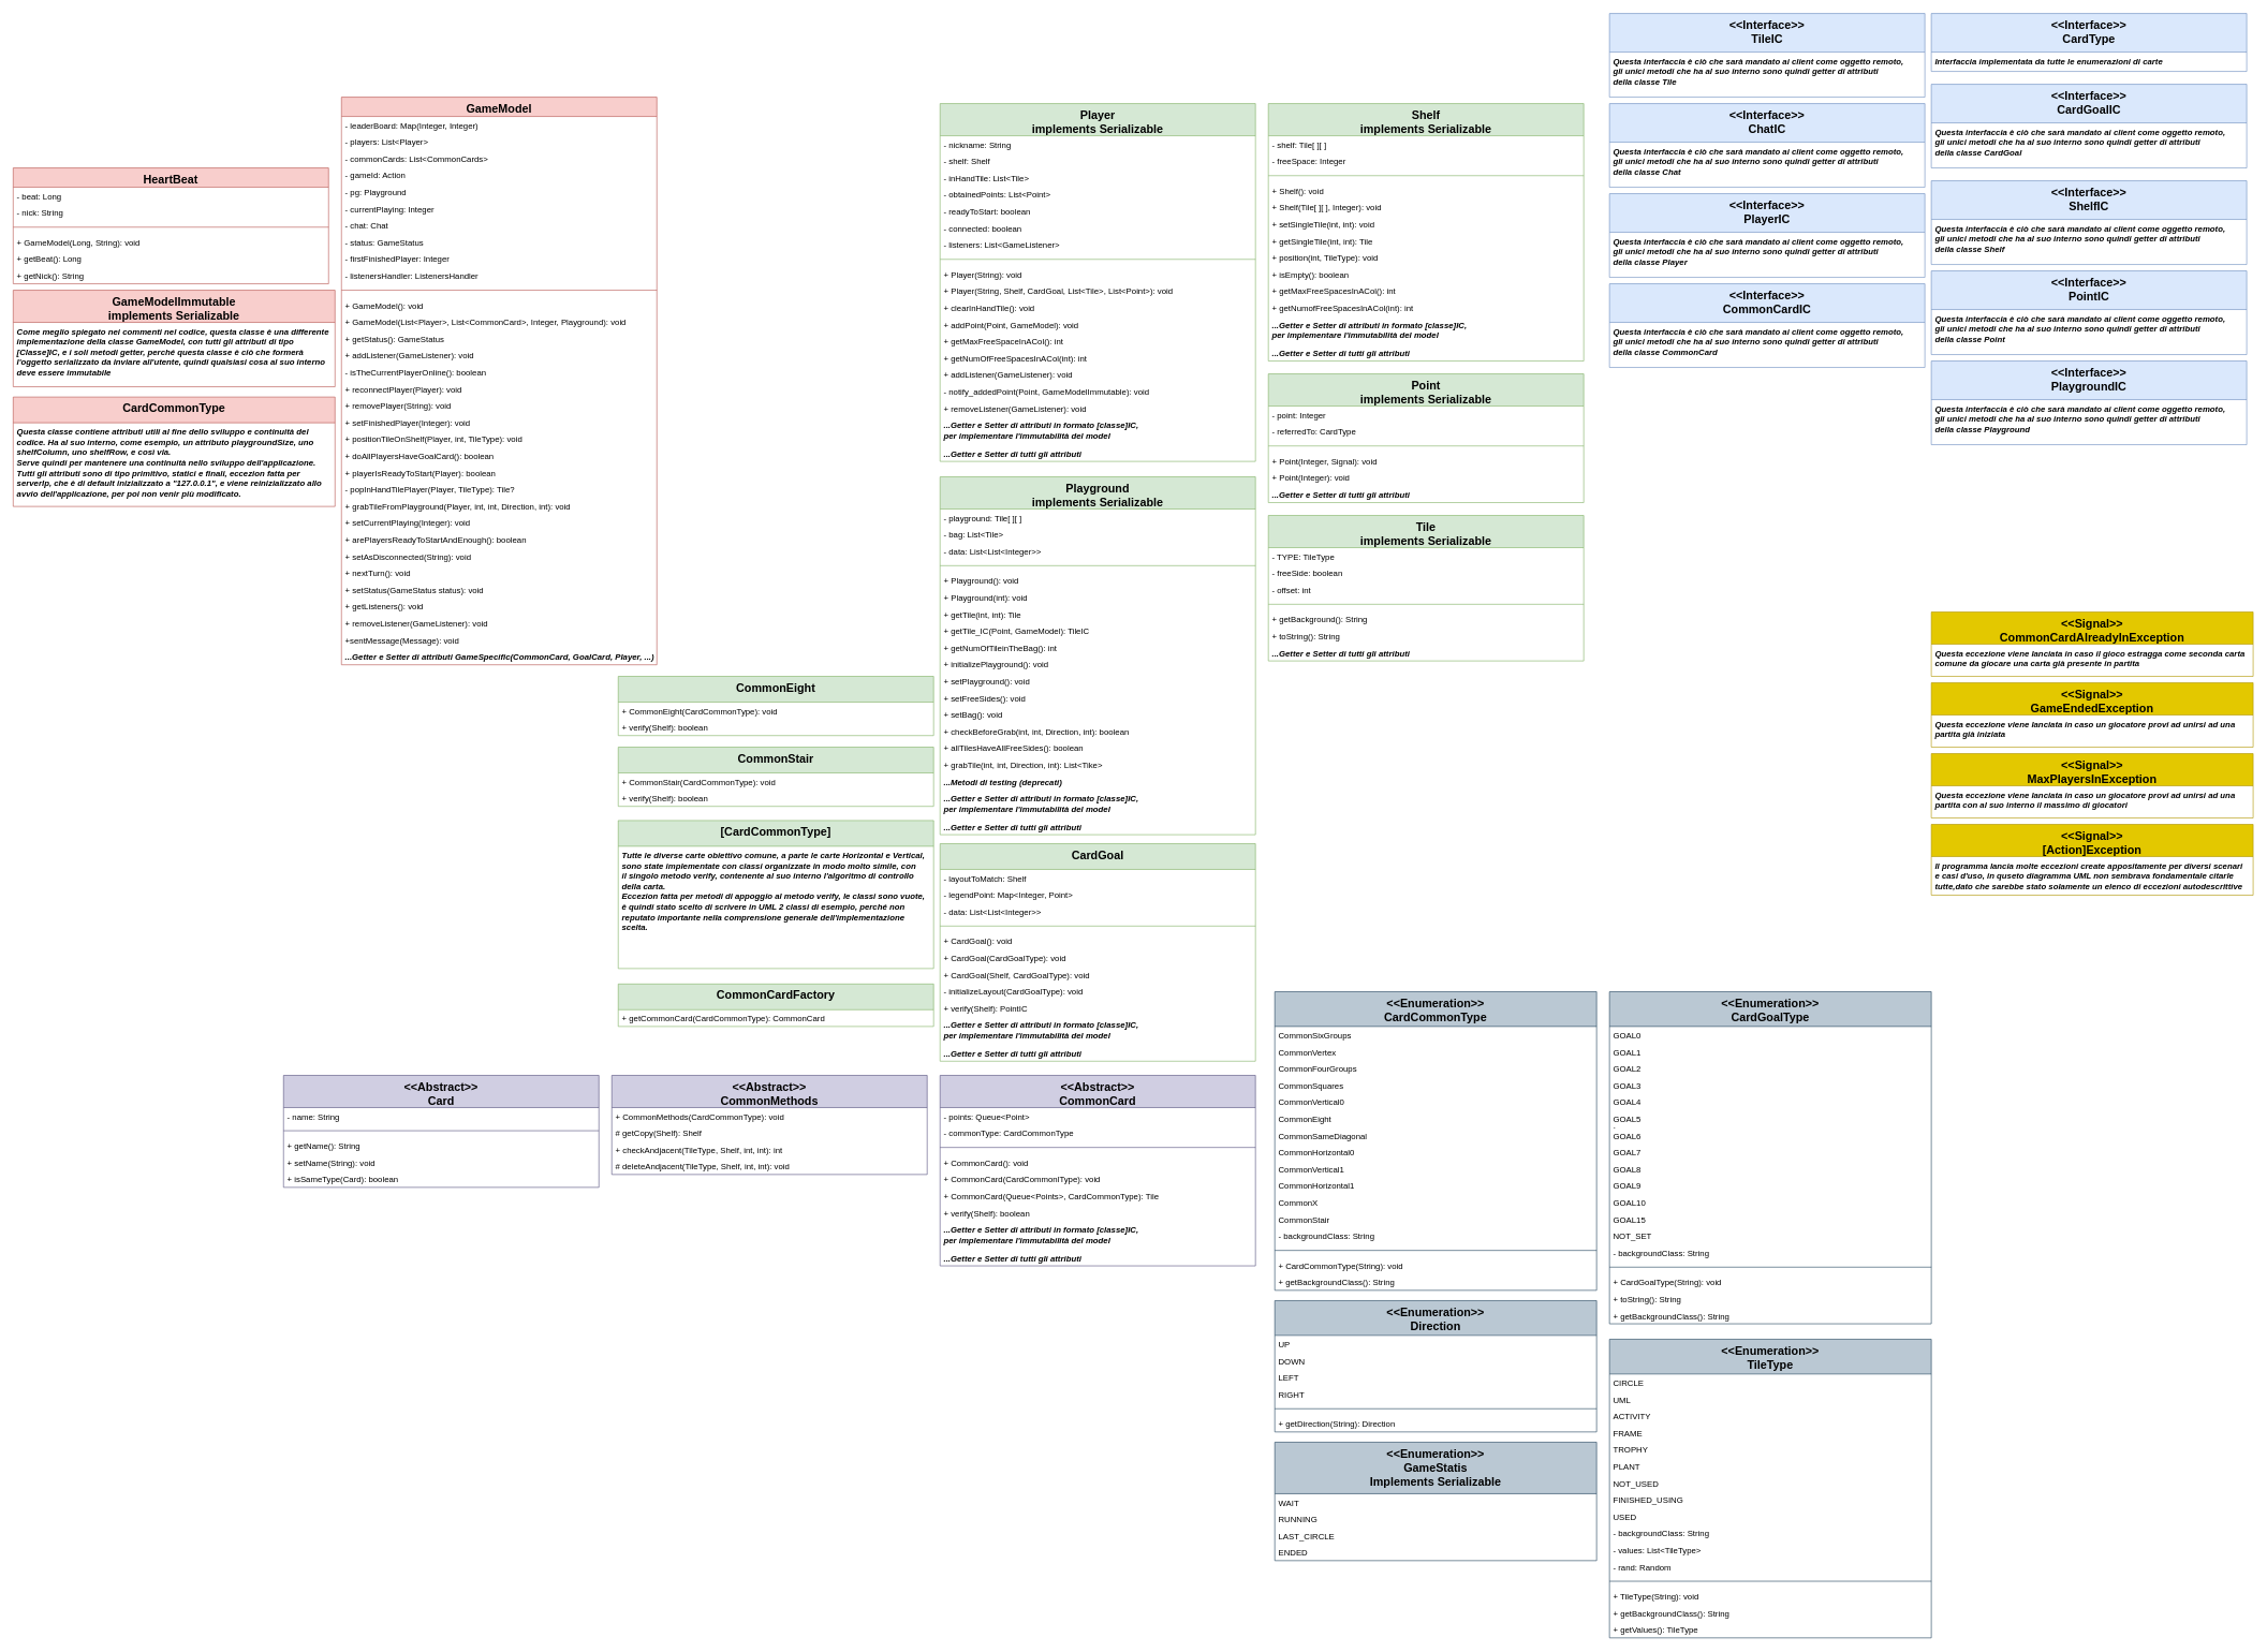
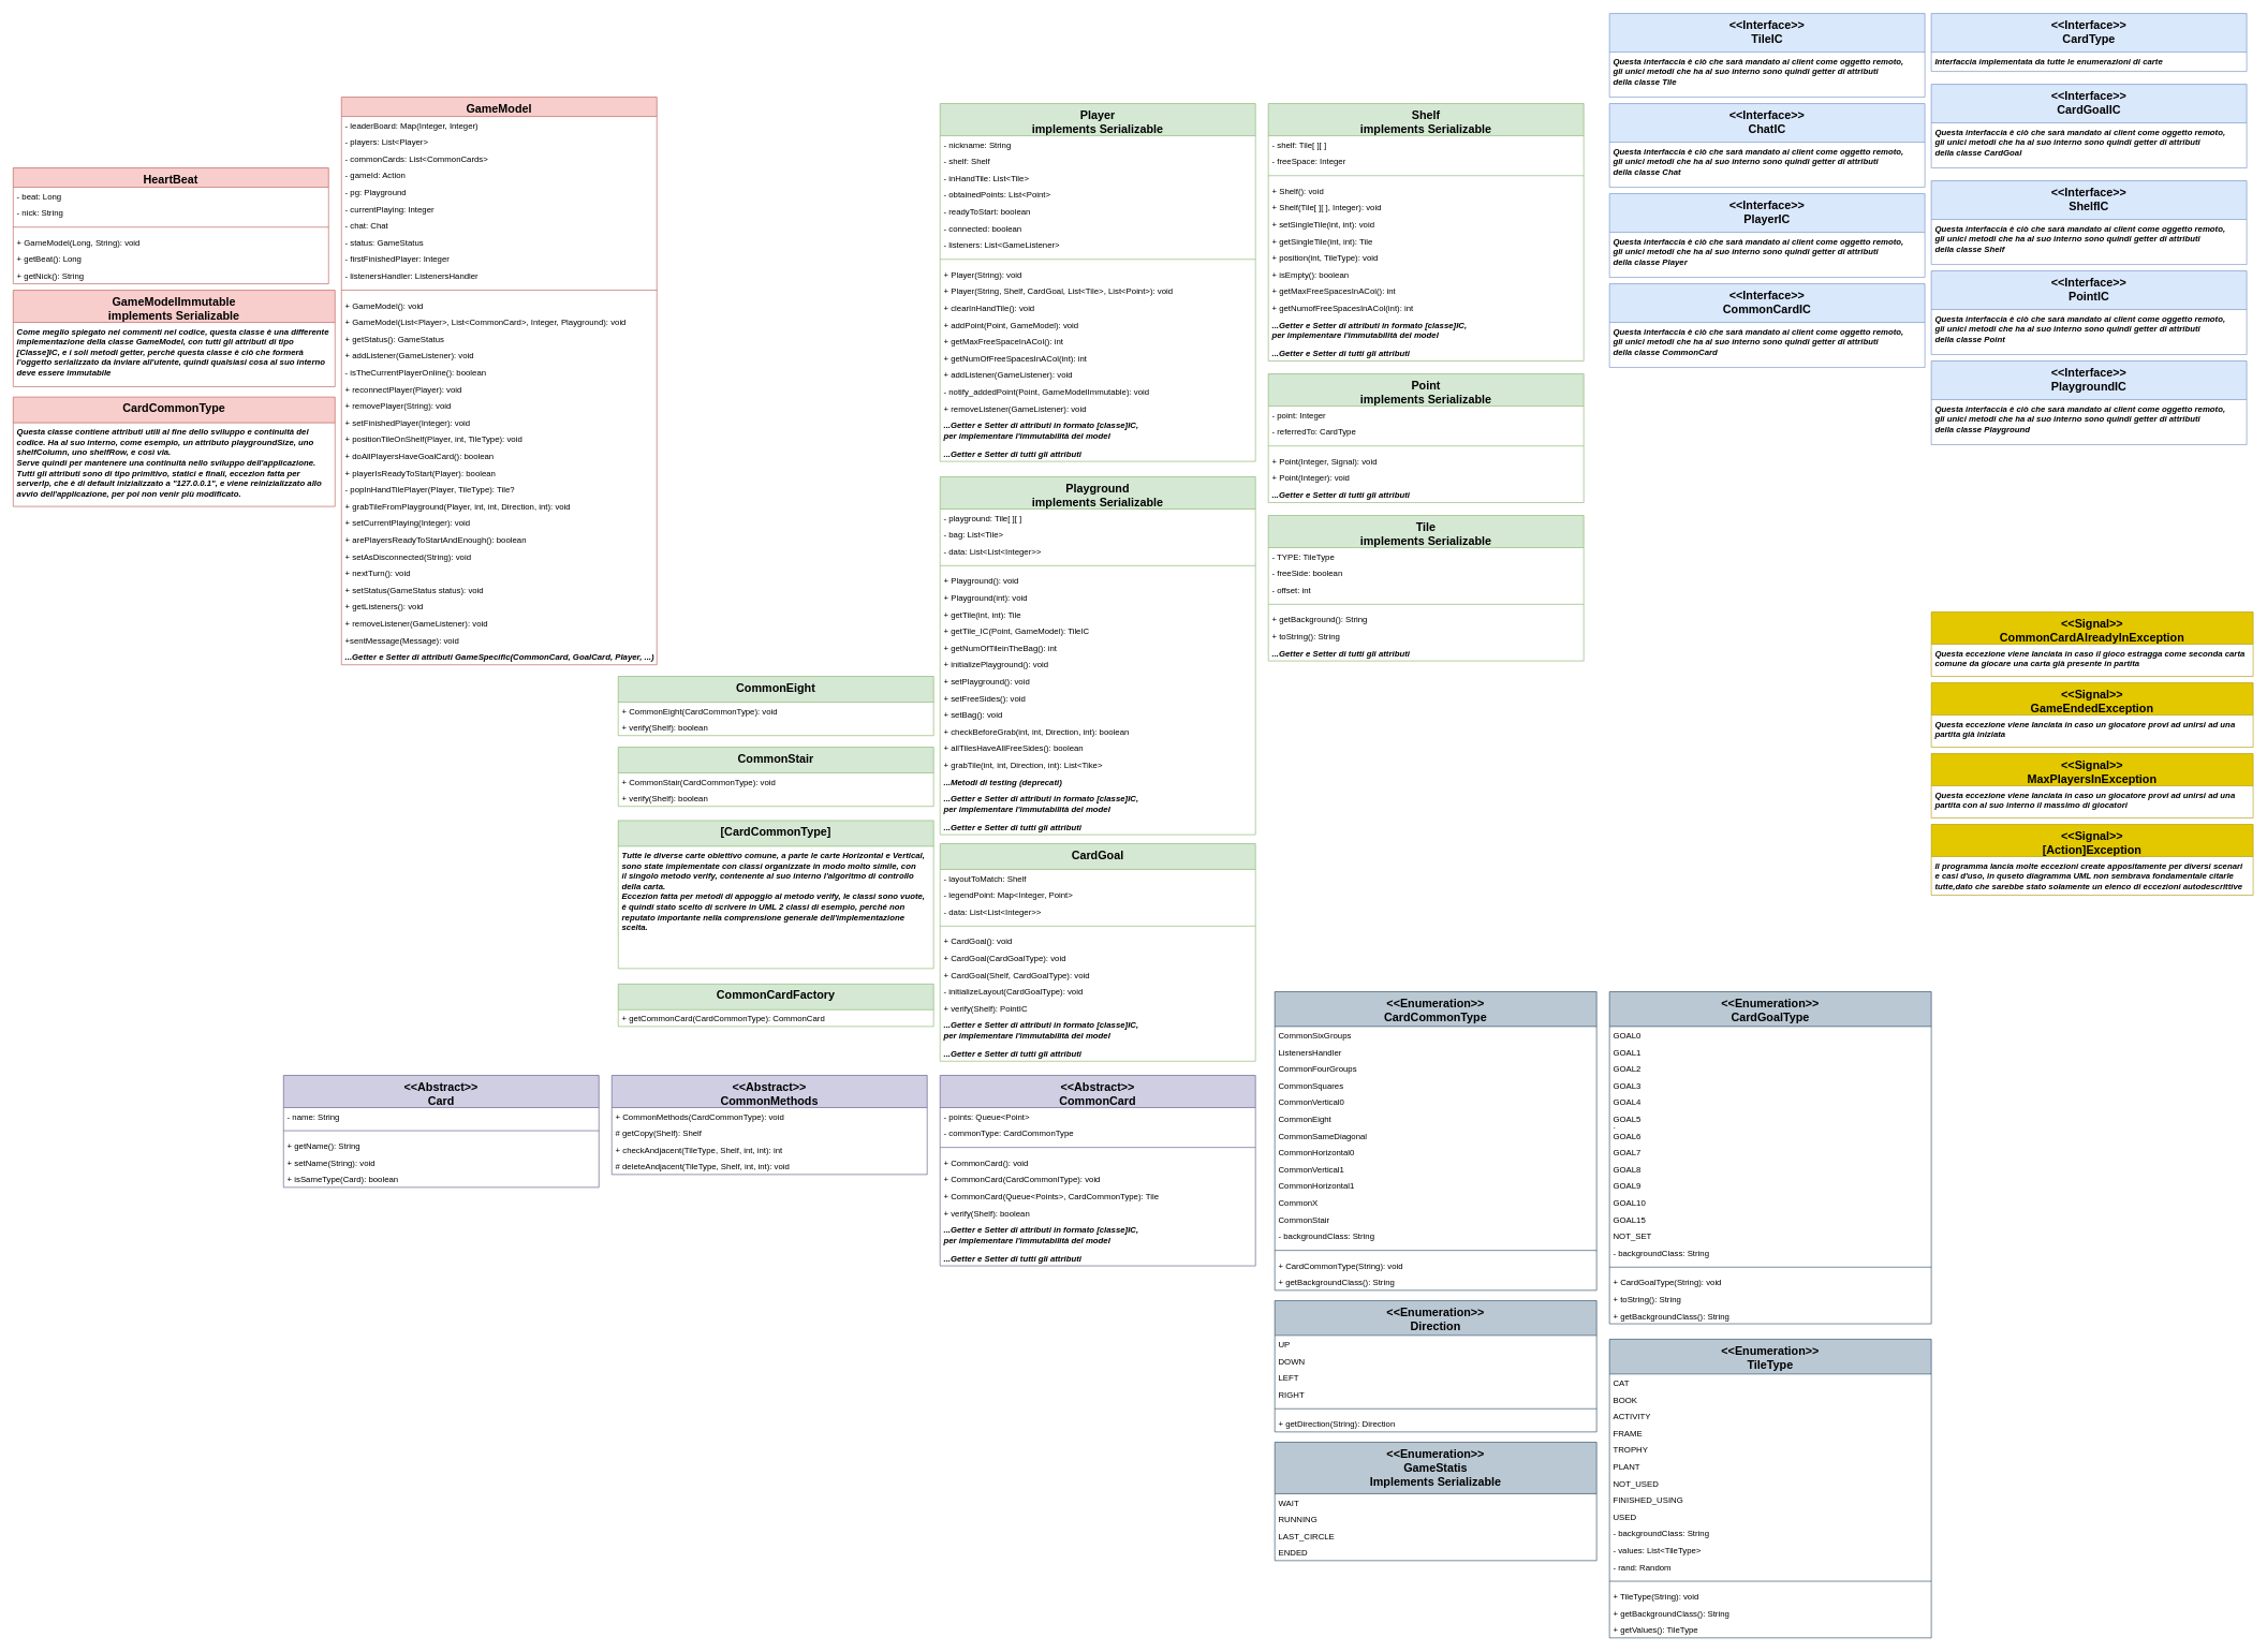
- <mxCell id="136" value="CommonVertex" style="text;strokeColor=none;fillColor=none;align=left;verticalAlign=top;spacingLeft=4;spacingRight=4;overflow=hidden;rotatable=0;points=[[0,0.5],[1,0.5]];portConstraint=eastwest;fontSize=13;" vertex="1" parent="134"><mxGeometry y="80" width="500" height="26" as="geometry" /></mxCell>
+ <mxCell id="136" value="ListenersHandler" style="text;strokeColor=none;fillColor=none;align=left;verticalAlign=top;spacingLeft=4;spacingRight=4;overflow=hidden;rotatable=0;points=[[0,0.5],[1,0.5]];portConstraint=eastwest;fontSize=13;" vertex="1" parent="134"><mxGeometry y="80" width="500" height="26" as="geometry" /></mxCell>
- <mxCell id="185" value="CIRCLE" style="text;strokeColor=none;fillColor=none;align=left;verticalAlign=top;spacingLeft=4;spacingRight=4;overflow=hidden;rotatable=0;points=[[0,0.5],[1,0.5]];portConstraint=eastwest;fontSize=13;" vertex="1" parent="184"><mxGeometry y="54" width="500" height="26" as="geometry" /></mxCell>
+ <mxCell id="185" value="CAT" style="text;strokeColor=none;fillColor=none;align=left;verticalAlign=top;spacingLeft=4;spacingRight=4;overflow=hidden;rotatable=0;points=[[0,0.5],[1,0.5]];portConstraint=eastwest;fontSize=13;" vertex="1" parent="184"><mxGeometry y="54" width="500" height="26" as="geometry" /></mxCell>
- <mxCell id="186" value="UML" style="text;strokeColor=none;fillColor=none;align=left;verticalAlign=top;spacingLeft=4;spacingRight=4;overflow=hidden;rotatable=0;points=[[0,0.5],[1,0.5]];portConstraint=eastwest;fontSize=13;" vertex="1" parent="184"><mxGeometry y="80" width="500" height="26" as="geometry" /></mxCell>
+ <mxCell id="186" value="BOOK" style="text;strokeColor=none;fillColor=none;align=left;verticalAlign=top;spacingLeft=4;spacingRight=4;overflow=hidden;rotatable=0;points=[[0,0.5],[1,0.5]];portConstraint=eastwest;fontSize=13;" vertex="1" parent="184"><mxGeometry y="80" width="500" height="26" as="geometry" /></mxCell>
